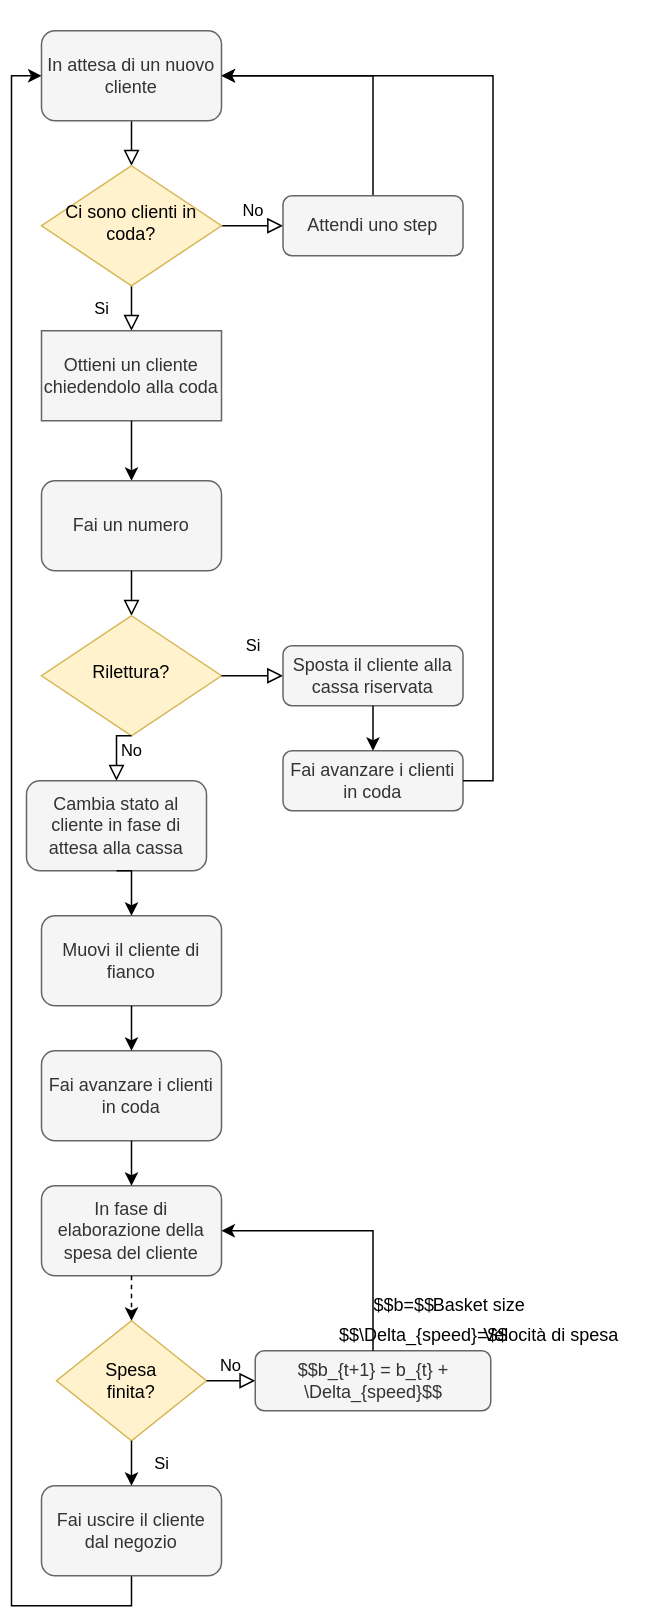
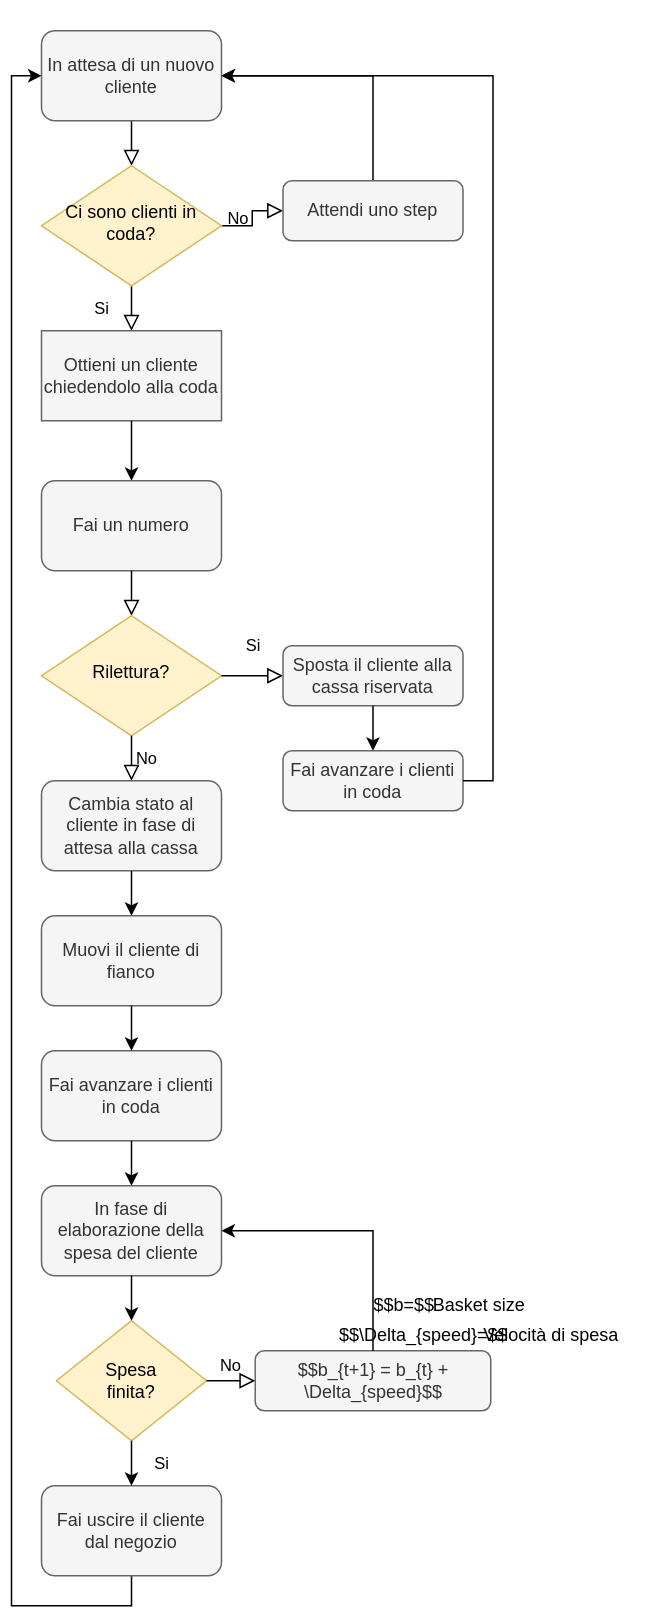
- <mxCell id="7" value="Attendi uno step" style="rounded=1;whiteSpace=wrap;html=1;fontSize=12;glass=0;strokeWidth=1;shadow=0;fillColor=#f5f5f5;strokeColor=#666666;fontColor=#333333;" parent="1" vertex="1"><mxGeometry x="181" y="130" width="120" height="40" as="geometry" /></mxCell>
+ <mxCell id="7" value="Attendi uno step" style="rounded=1;whiteSpace=wrap;html=1;fontSize=12;glass=0;strokeWidth=1;shadow=0;fillColor=#f5f5f5;strokeColor=#666666;fontColor=#333333;" parent="1" vertex="1"><mxGeometry x="181" y="120" width="120" height="40" as="geometry" /></mxCell>
- <mxCell id="24" value="Cambia stato al cliente in fase di attesa alla cassa" style="rounded=1;whiteSpace=wrap;html=1;fillColor=#f5f5f5;strokeColor=#666666;fontColor=#333333;" parent="1" vertex="1"><mxGeometry x="10" y="520" width="120" height="60" as="geometry" /></mxCell>
+ <mxCell id="24" value="Cambia stato al cliente in fase di attesa alla cassa" style="rounded=1;whiteSpace=wrap;html=1;fillColor=#f5f5f5;strokeColor=#666666;fontColor=#333333;" parent="1" vertex="1"><mxGeometry y="520" width="120" height="60" as="geometry" x="20" /></mxCell>
- <mxCell id="21" style="edgeStyle=orthogonalEdgeStyle;rounded=0;orthogonalLoop=1;jettySize=auto;html=1;exitX=0.5;exitY=1;exitDx=0;exitDy=0;entryX=0.5;entryY=0;entryDx=0;entryDy=0;dashed=1;" parent="1" source="14" target="10" edge="1"><mxGeometry relative="1" as="geometry"><mxPoint x="100" y="890" as="sourcePoint" /><mxPoint x="100" y="930" as="targetPoint" /></mxGeometry></mxCell>
+ <mxCell id="21" style="edgeStyle=orthogonalEdgeStyle;rounded=0;orthogonalLoop=1;jettySize=auto;html=1;exitX=0.5;exitY=1;exitDx=0;exitDy=0;entryX=0.5;entryY=0;entryDx=0;entryDy=0;" parent="1" source="14" target="10" edge="1"><mxGeometry relative="1" as="geometry"><mxPoint x="100" y="890" as="sourcePoint" /><mxPoint x="100" y="930" as="targetPoint" /></mxGeometry></mxCell>
